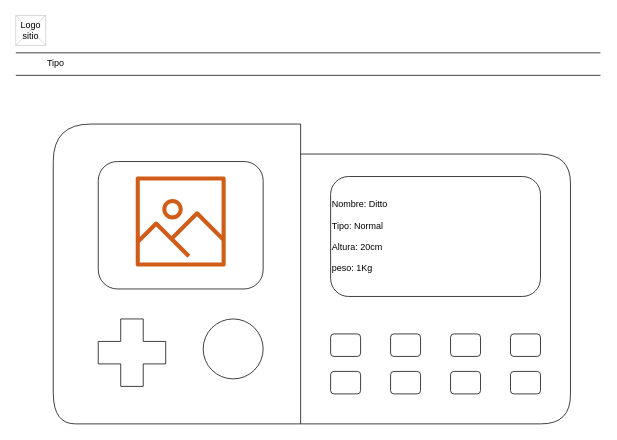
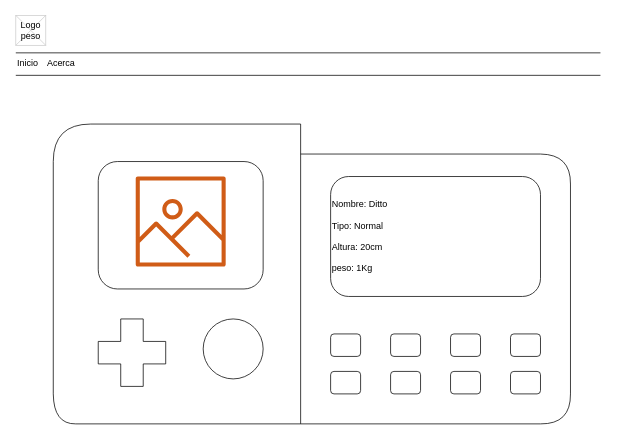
- <mxCell id="19" value="Logo&#10;sitio" style="text;spacingTop=-5;align=center" parent="1" vertex="1"><mxGeometry x="20" y="25" width="40" height="40" as="geometry" /></mxCell>
+ <mxCell id="19" value="Logo&#10;peso" style="text;spacingTop=-5;align=center" parent="1" vertex="1"><mxGeometry x="20" y="25" width="40" height="40" as="geometry" /></mxCell>
- <mxCell id="17" value="Tipo" style="text;spacingTop=-5;" parent="1" vertex="1"><mxGeometry x="60" y="75" width="30" height="20" as="geometry" /></mxCell>
+ <mxCell id="17" value="Acerca" style="text;spacingTop=-5;" parent="1" vertex="1"><mxGeometry x="60" y="75" width="30" height="20" as="geometry" /></mxCell>
+ <mxCell id="16" value="Inicio" style="text;spacingTop=-5;" parent="1" vertex="1"><mxGeometry x="20" y="75" width="30" height="20" as="geometry" /></mxCell>
